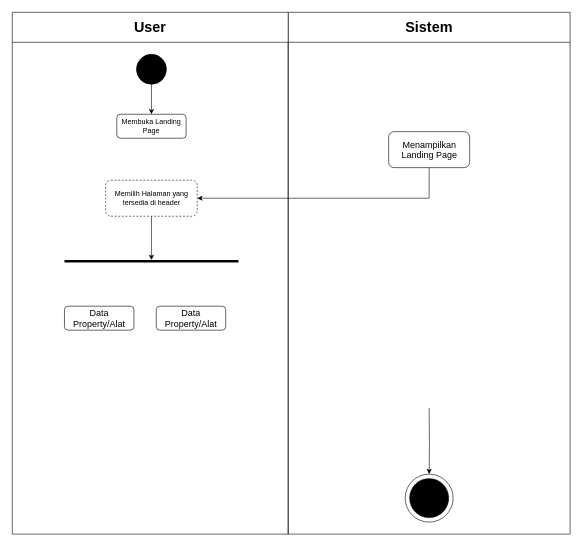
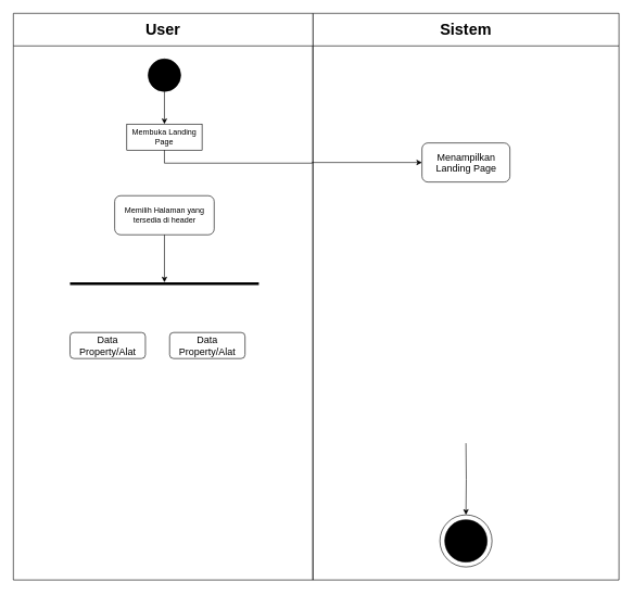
- <mxCell id="10" value="Membuka Landing Page" style="rounded=1;whiteSpace=wrap;html=1;" vertex="1" parent="7"><mxGeometry x="174.22" y="170" width="115.57" height="40" as="geometry" /></mxCell>
+ <mxCell id="10" value="Membuka Landing Page" style="whiteSpace=wrap;html=1;rounded=0;" vertex="1" parent="7"><mxGeometry x="174.22" y="170" width="115.57" height="40" as="geometry" /></mxCell>
+ <mxCell id="13" style="edgeStyle=orthogonalEdgeStyle;rounded=0;orthogonalLoop=1;jettySize=auto;html=1;exitX=0.5;exitY=1;exitDx=0;exitDy=0;entryX=0;entryY=0.5;entryDx=0;entryDy=0;" edge="1" parent="1" source="10" target="3"><mxGeometry relative="1" as="geometry" /></mxCell>
- <mxCell id="11" value="Memilih Halaman yang tersedia di header" style="rounded=1;whiteSpace=wrap;html=1;dashed=1;" vertex="1" parent="7"><mxGeometry x="155.62" y="280" width="152.78" height="60" as="geometry" /></mxCell>
+ <mxCell id="11" value="Memilih Halaman yang tersedia di header" style="rounded=1;whiteSpace=wrap;html=1;" vertex="1" parent="7"><mxGeometry x="155.62" y="280" width="152.78" height="60" as="geometry" /></mxCell>
- <mxCell id="14" style="edgeStyle=orthogonalEdgeStyle;rounded=0;orthogonalLoop=1;jettySize=auto;html=1;exitX=0.5;exitY=1;exitDx=0;exitDy=0;entryX=1;entryY=0.5;entryDx=0;entryDy=0;" edge="1" parent="1" source="3" target="11"><mxGeometry relative="1" as="geometry" /></mxCell>
